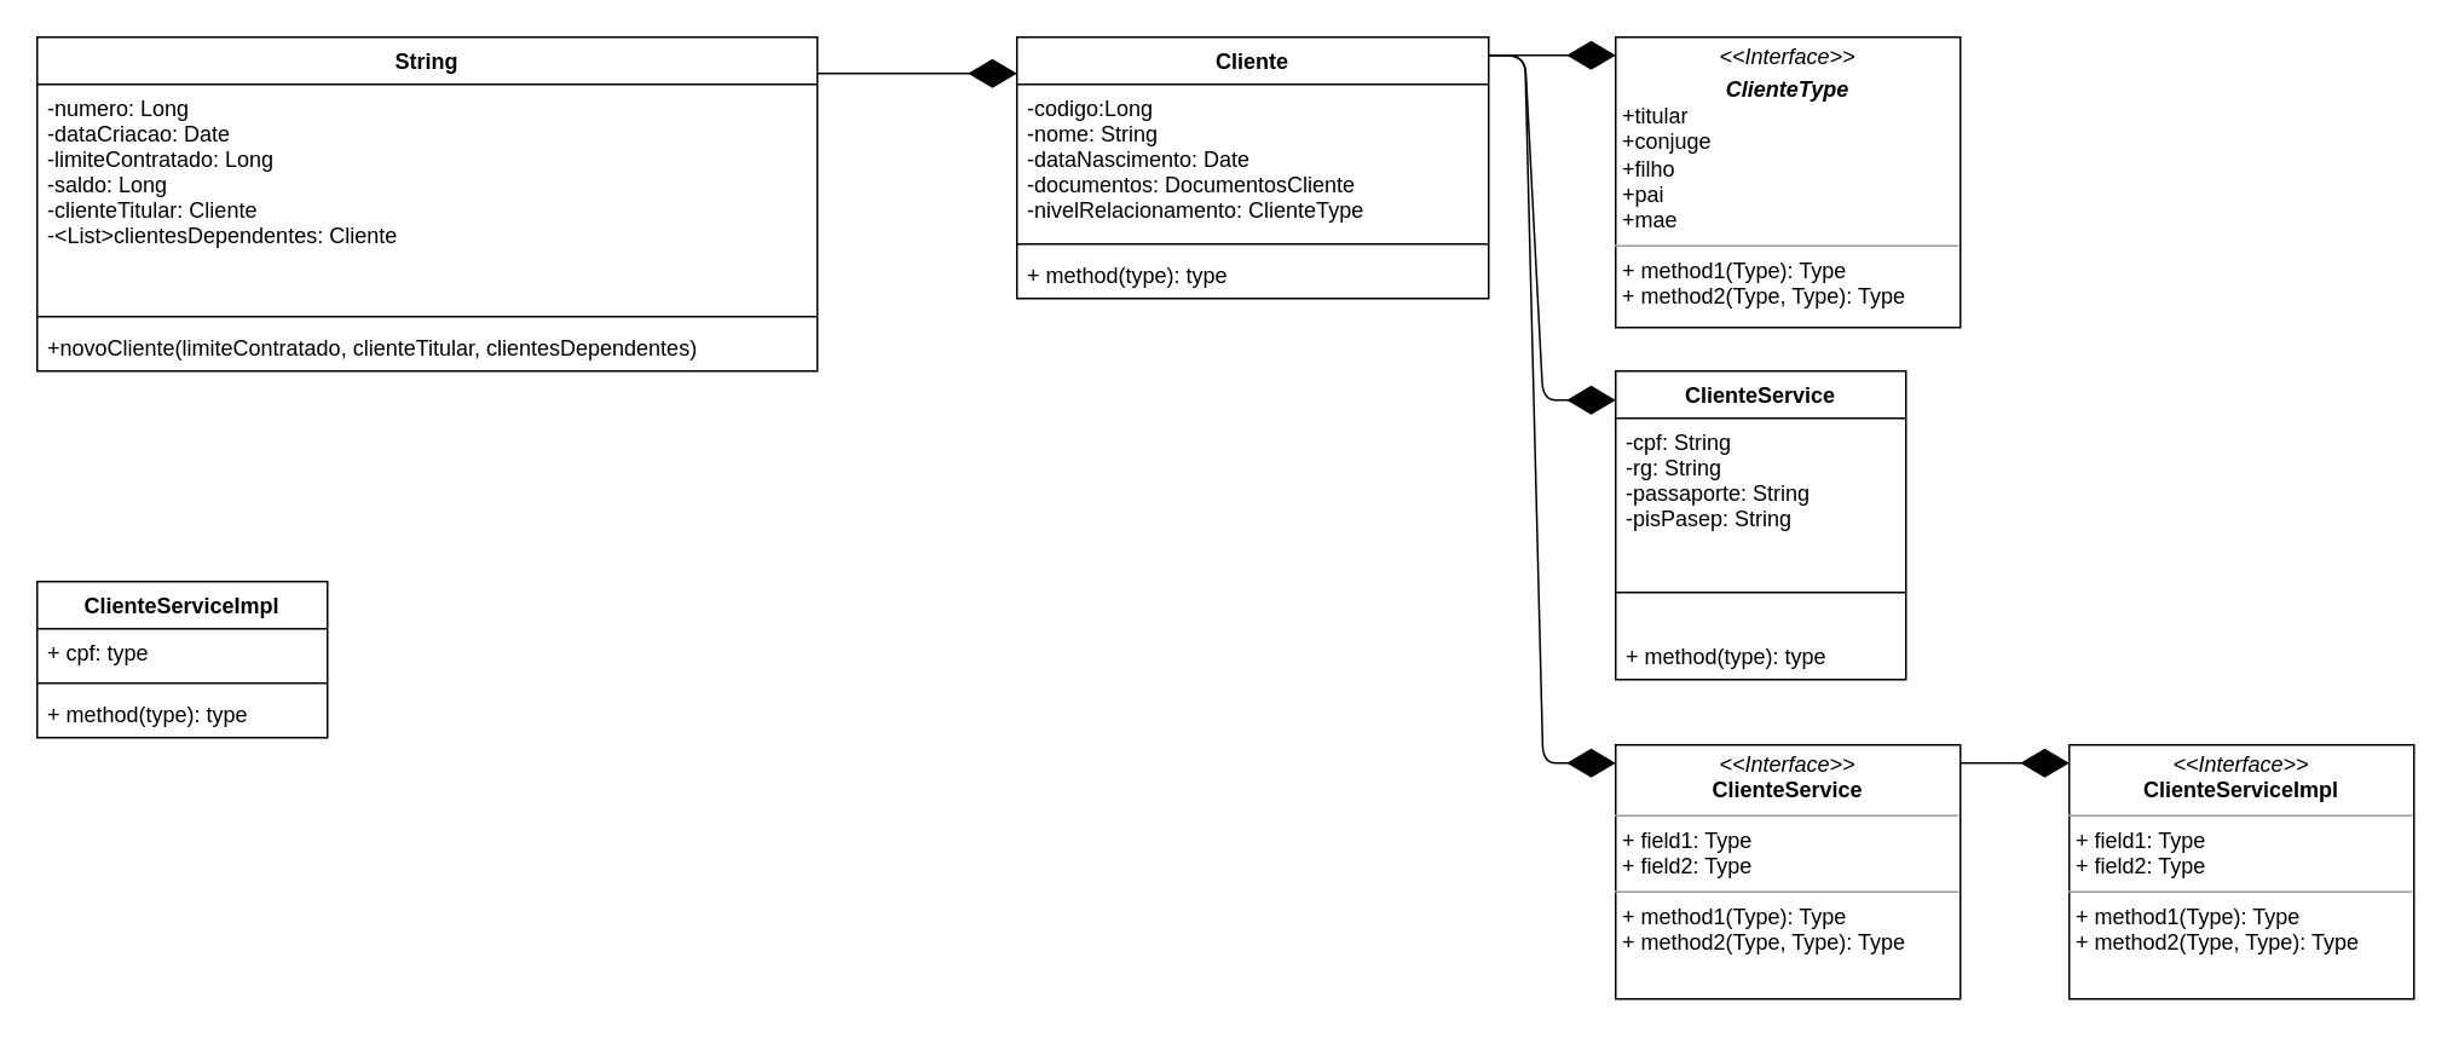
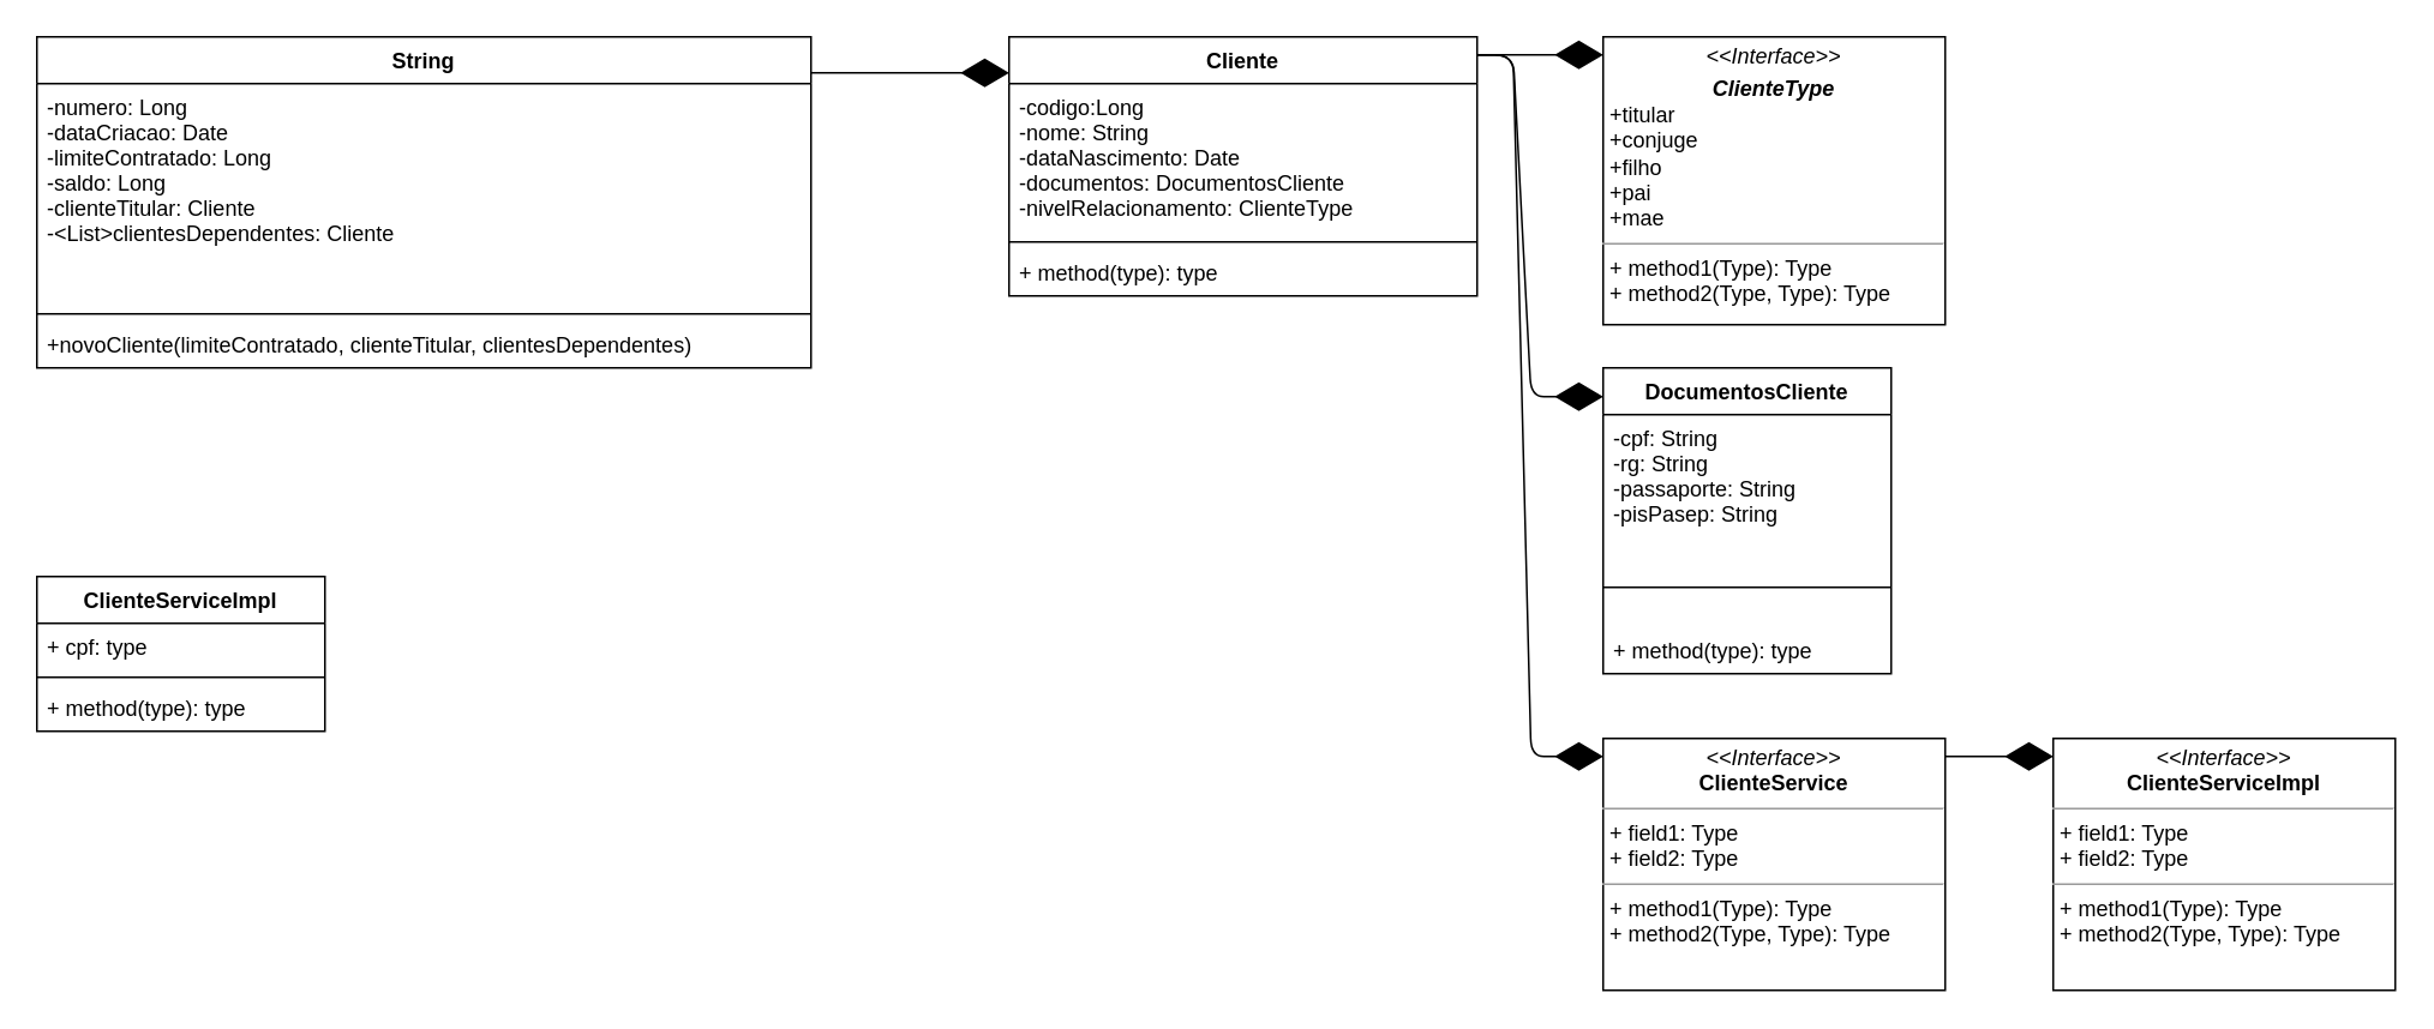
- <mxCell id="9" value="ClienteService" style="swimlane;fontStyle=1;align=center;verticalAlign=top;childLayout=stackLayout;horizontal=1;startSize=26;horizontalStack=0;resizeParent=1;resizeParentMax=0;resizeLast=0;collapsible=1;marginBottom=0;" parent="1" vertex="1"><mxGeometry x="890" y="204" width="160" height="170" as="geometry" /></mxCell>
+ <mxCell id="9" value="DocumentosCliente" style="swimlane;fontStyle=1;align=center;verticalAlign=top;childLayout=stackLayout;horizontal=1;startSize=26;horizontalStack=0;resizeParent=1;resizeParentMax=0;resizeLast=0;collapsible=1;marginBottom=0;" parent="1" vertex="1"><mxGeometry x="890" y="204" width="160" height="170" as="geometry" /></mxCell>
